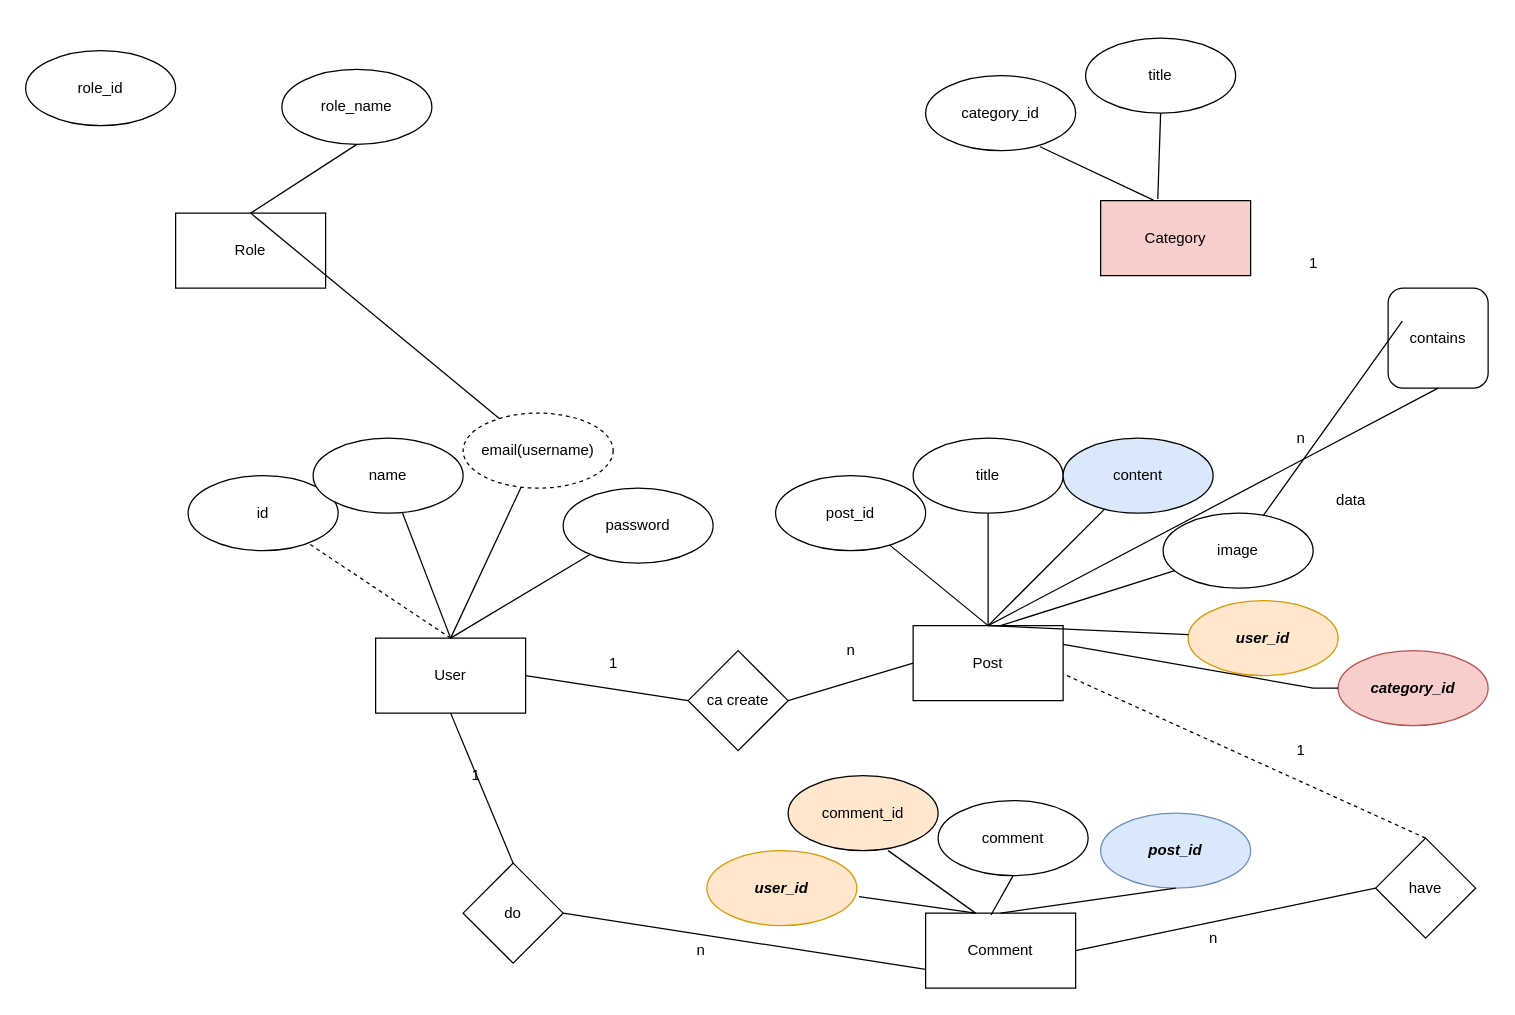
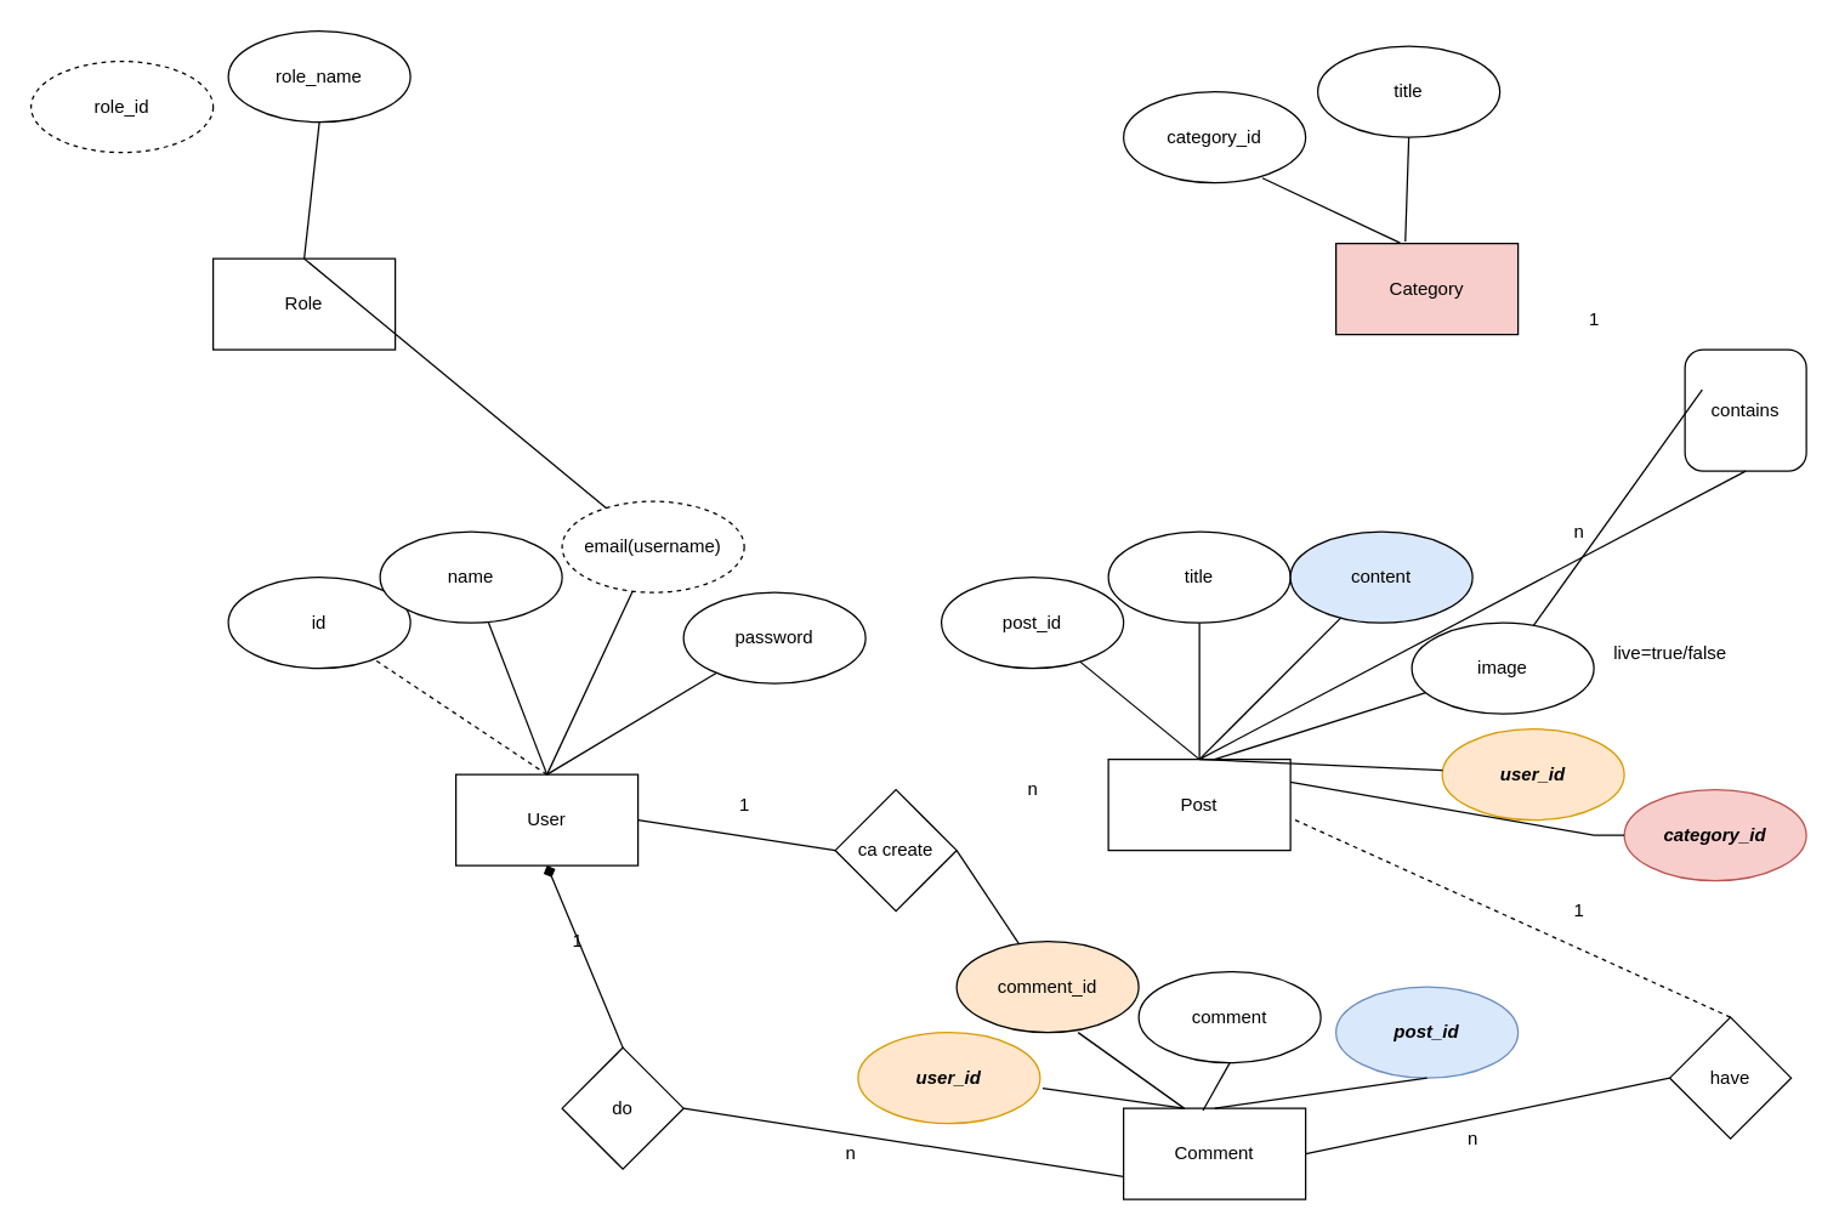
- <mxCell id="61" value="role_id" style="ellipse;whiteSpace=wrap;html=1;" vertex="1" parent="1"><mxGeometry x="20" y="40" width="120" height="60" as="geometry" /></mxCell>
+ <mxCell id="61" value="role_id" style="ellipse;whiteSpace=wrap;html=1;dashed=1;" vertex="1" parent="1"><mxGeometry x="20" y="40" width="120" height="60" as="geometry" /></mxCell>
- <mxCell id="62" value="role_name" style="ellipse;whiteSpace=wrap;html=1;" vertex="1" parent="1"><mxGeometry x="225" y="55" width="120" height="60" as="geometry" /></mxCell>
+ <mxCell id="62" value="role_name" style="ellipse;whiteSpace=wrap;html=1;" vertex="1" parent="1"><mxGeometry x="150" y="20" width="120" height="60" as="geometry" /></mxCell>
- <mxCell id="46" value="data" style="text;html=1;align=center;verticalAlign=middle;resizable=0;points=[];autosize=1;strokeColor=none;fillColor=none;" vertex="1" parent="1"><mxGeometry x="1060" y="390" width="40" height="20" as="geometry" /></mxCell>
+ <mxCell id="47" value="live=true/false" style="text;html=1;align=center;verticalAlign=middle;resizable=0;points=[];autosize=1;strokeColor=none;fillColor=none;" vertex="1" parent="1"><mxGeometry x="1055" y="420" width="90" height="20" as="geometry" /></mxCell>
- <mxCell id="24" value="" style="endArrow=none;html=1;rounded=0;exitX=1;exitY=0.5;exitDx=0;exitDy=0;entryX=0;entryY=0.5;entryDx=0;entryDy=0;" edge="1" parent="1" source="22" target="11"><mxGeometry width="50" height="50" relative="1" as="geometry"><mxPoint x="650" y="590" as="sourcePoint" /><mxPoint x="700" y="540" as="targetPoint" /></mxGeometry></mxCell>
+ <mxCell id="24" value="" style="endArrow=none;html=1;rounded=0;exitX=1;exitY=0.5;exitDx=0;exitDy=0;" edge="1" parent="1" source="22" target="28"><mxGeometry width="50" height="50" relative="1" as="geometry"><mxPoint x="650" y="590" as="sourcePoint" /><mxPoint x="700" y="540" as="targetPoint" /></mxGeometry></mxCell>
- <mxCell id="37" value="" style="endArrow=none;html=1;rounded=0;entryX=0.5;entryY=1;entryDx=0;entryDy=0;exitX=0.5;exitY=0;exitDx=0;exitDy=0;" edge="1" parent="1" source="36" target="2"><mxGeometry width="50" height="50" relative="1" as="geometry"><mxPoint x="620" y="680" as="sourcePoint" /><mxPoint x="670" y="630" as="targetPoint" /></mxGeometry></mxCell>
+ <mxCell id="37" value="" style="endArrow=diamond;html=1;rounded=0;entryX=0.5;entryY=1;entryDx=0;entryDy=0;exitX=0.5;exitY=0;exitDx=0;exitDy=0;" edge="1" parent="1" source="36" target="2"><mxGeometry width="50" height="50" relative="1" as="geometry"><mxPoint x="620" y="680" as="sourcePoint" /><mxPoint x="670" y="630" as="targetPoint" /></mxGeometry></mxCell>
